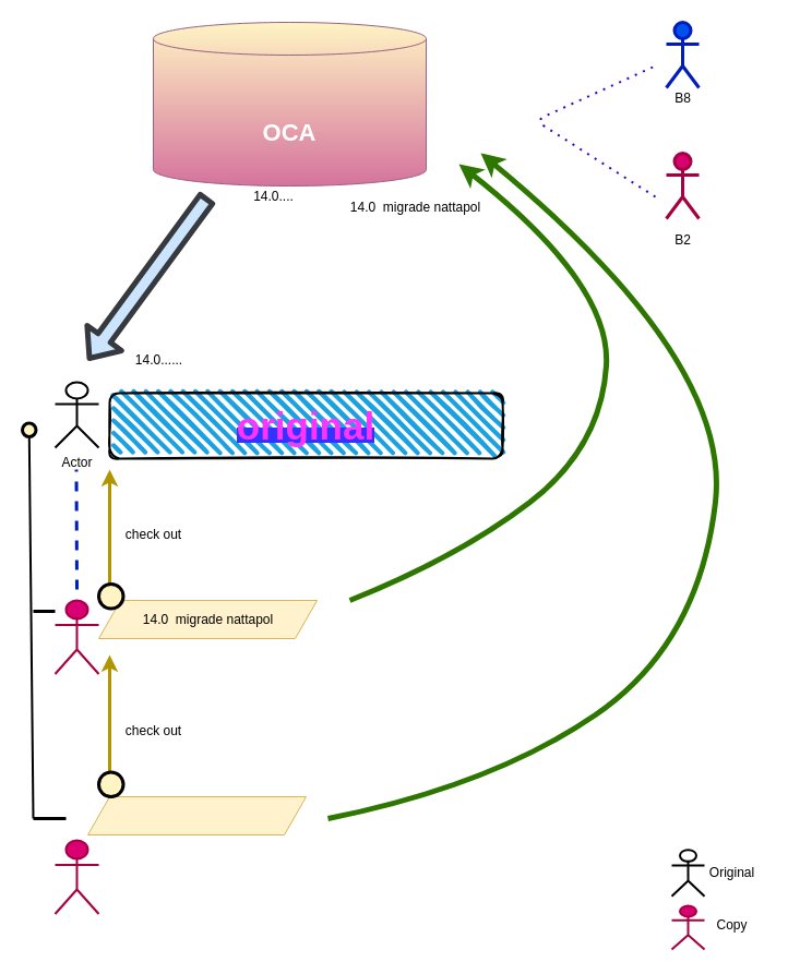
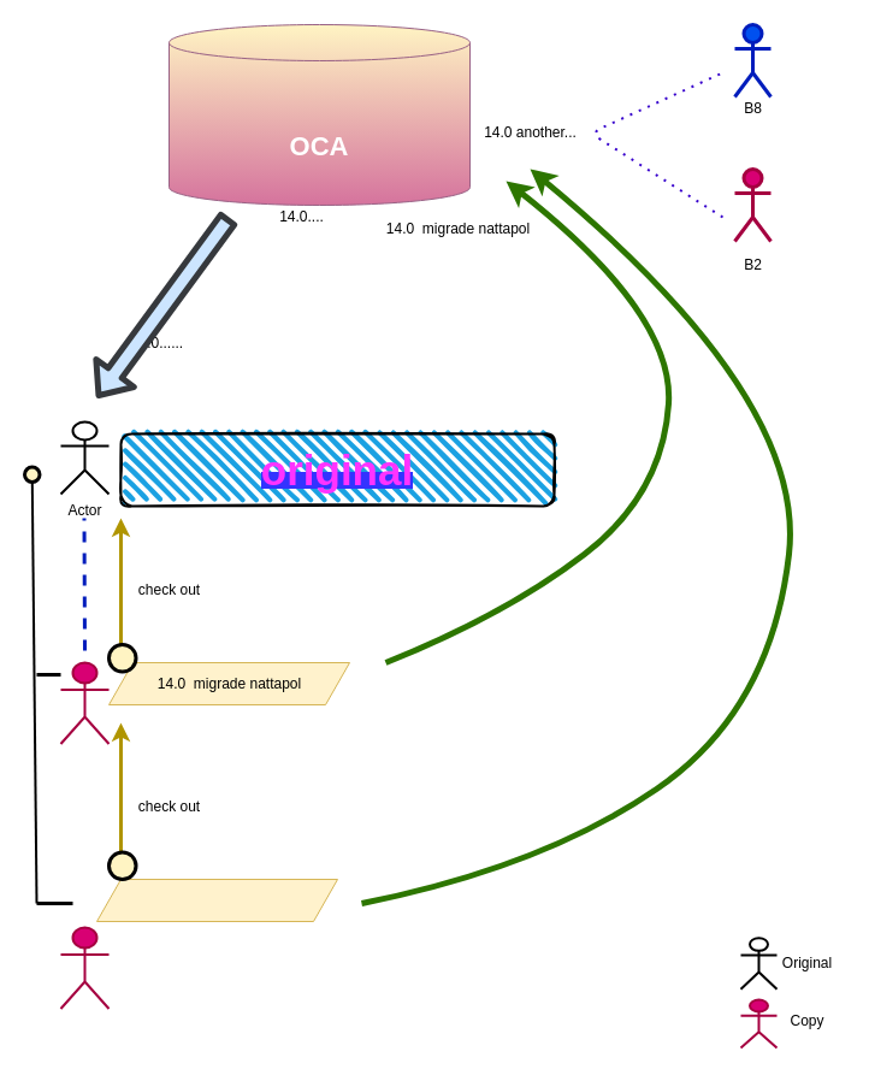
+ <mxCell id="17" value="14.0 another..." style="text;html=1;align=center;verticalAlign=middle;resizable=0;points=[];autosize=1;" vertex="1" parent="1"><mxGeometry x="390" y="100" width="100" height="20" as="geometry" /></mxCell>
- <mxCell id="8" value="14.0......" style="text;html=1;align=center;verticalAlign=middle;resizable=0;points=[];autosize=1;" vertex="1" parent="1"><mxGeometry x="115" y="320" width="60" height="20" as="geometry" /></mxCell>
+ <mxCell id="8" value="14.0......" style="text;html=1;align=center;verticalAlign=middle;resizable=0;points=[];autosize=1;" vertex="1" parent="1"><mxGeometry x="100" y="275" width="60" height="20" as="geometry" /></mxCell>
